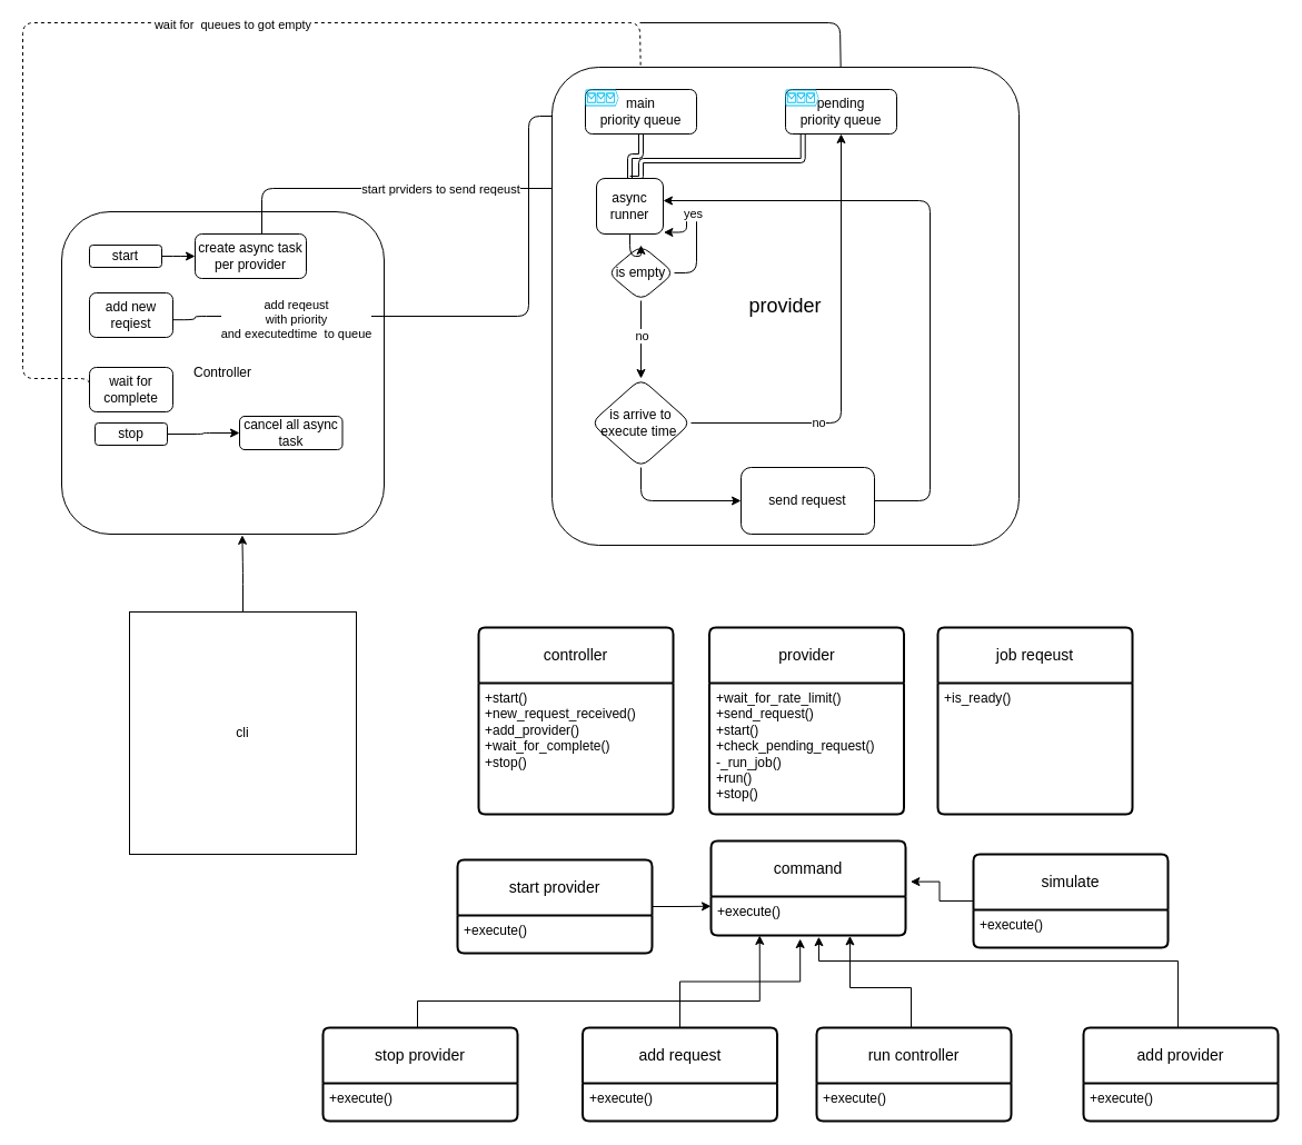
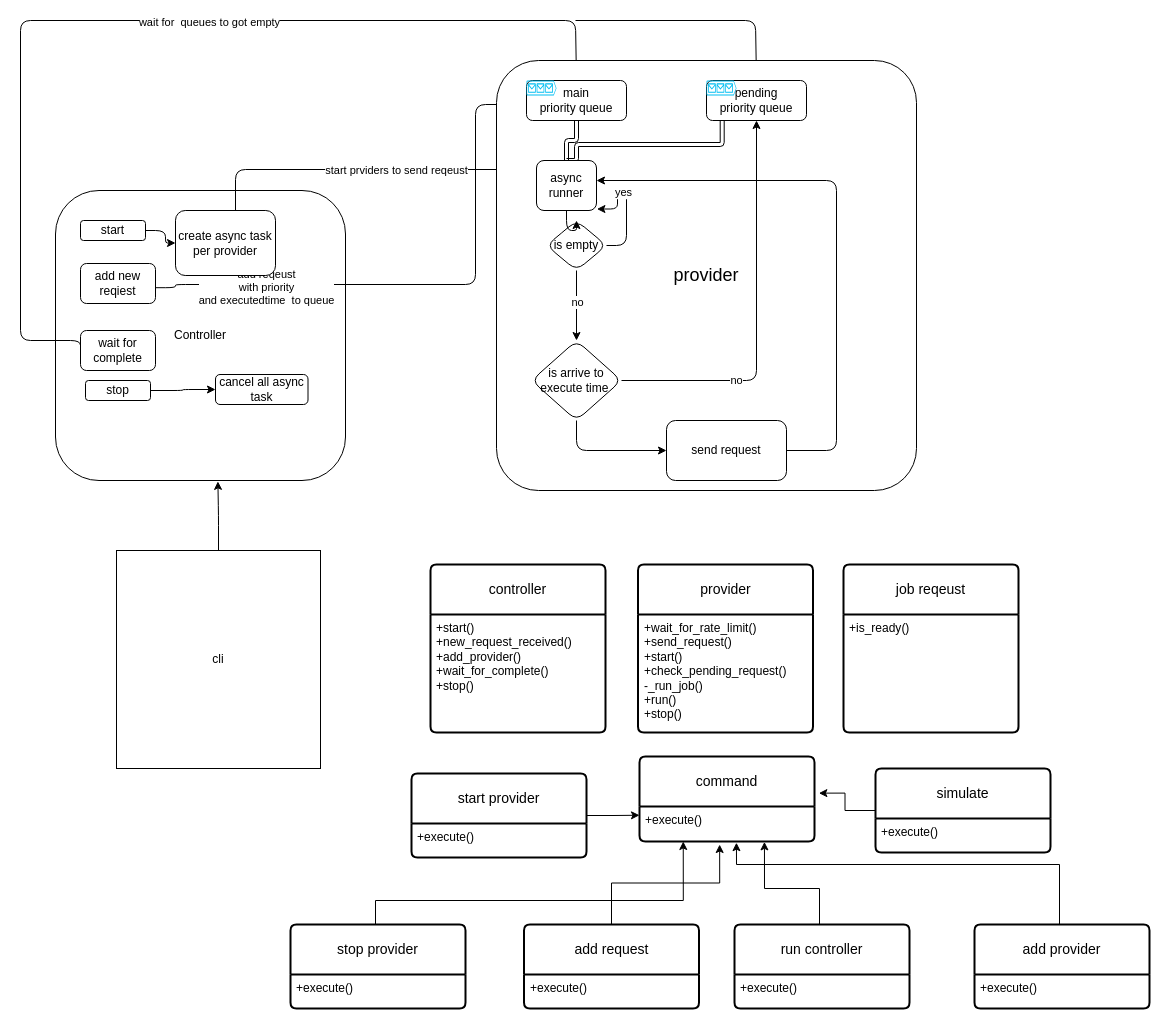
- <mxCell id="16" style="edgeStyle=orthogonalEdgeStyle;rounded=1;orthogonalLoop=1;jettySize=auto;html=1;exitX=0;exitY=0.5;exitDx=0;exitDy=0;entryX=0.5;entryY=0;entryDx=0;entryDy=0;dashed=1;" parent="2" source="10" target="49" edge="1"><mxGeometry relative="1" as="geometry"><mxPoint x="20" y="286.25" as="sourcePoint" /><Array as="points"><mxPoint x="60" y="320" /><mxPoint y="320" /><mxPoint /><mxPoint x="555" /></Array></mxGeometry></mxCell>
+ <mxCell id="16" style="edgeStyle=orthogonalEdgeStyle;rounded=1;orthogonalLoop=1;jettySize=auto;html=1;exitX=0;exitY=0.5;exitDx=0;exitDy=0;entryX=0.5;entryY=0;entryDx=0;entryDy=0;" parent="2" source="10" target="49" edge="1"><mxGeometry relative="1" as="geometry"><mxPoint x="20" y="286.25" as="sourcePoint" /><Array as="points"><mxPoint x="60" y="320" /><mxPoint y="320" /><mxPoint /><mxPoint x="555" /></Array></mxGeometry></mxCell>
- <mxCell id="18" value="create async task per provider" style="whiteSpace=wrap;html=1;rounded=1;" parent="2" vertex="1"><mxGeometry x="155" y="190" width="100" height="40" as="geometry" /></mxCell>
+ <mxCell id="18" value="create async task per provider" style="whiteSpace=wrap;html=1;rounded=1;" parent="2" vertex="1"><mxGeometry x="155" y="190" width="100" height="65" as="geometry" /></mxCell>
